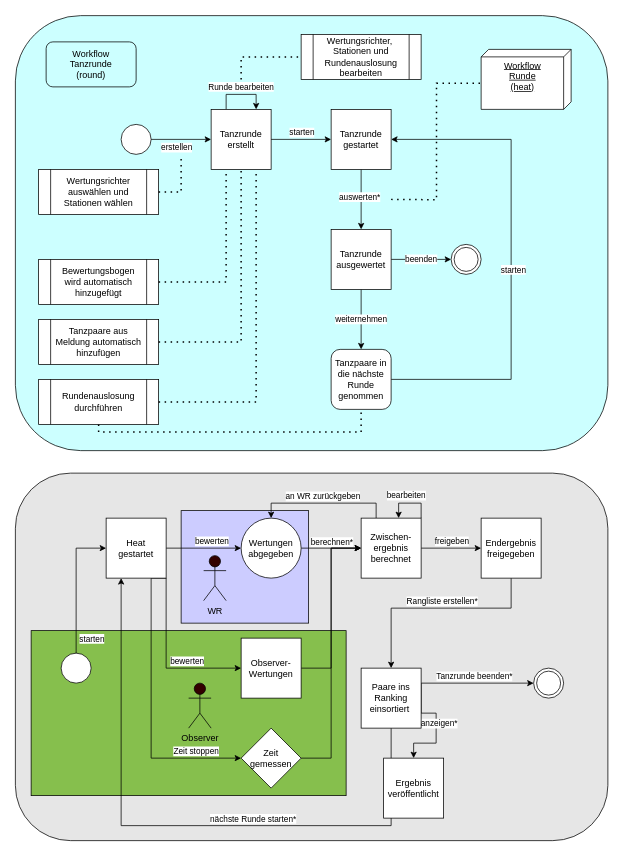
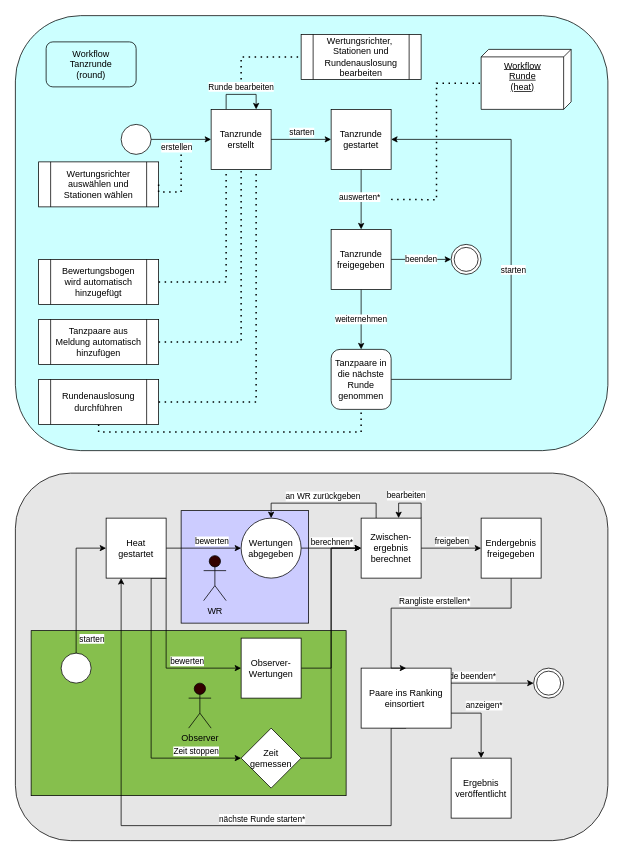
- <mxCell id="21" value="Wertungsrichter auswählen und Stationen wählen" style="shape=process;whiteSpace=wrap;html=1;backgroundOutline=1;" vertex="1" parent="1"><mxGeometry x="51" y="225" width="160" height="60" as="geometry" /></mxCell>
+ <mxCell id="21" value="Wertungsrichter auswählen und Stationen wählen" style="shape=process;whiteSpace=wrap;html=1;backgroundOutline=1;" vertex="1" parent="1"><mxGeometry x="51" y="215" width="160" height="60" as="geometry" /></mxCell>
- <mxCell id="30" value="Tanzrunde&lt;br&gt;ausgewertet" style="whiteSpace=wrap;html=1;aspect=fixed;" vertex="1" parent="1"><mxGeometry x="441" y="305" width="80" height="80" as="geometry" /></mxCell>
+ <mxCell id="30" value="Tanzrunde&lt;br&gt;freigegeben" style="whiteSpace=wrap;html=1;aspect=fixed;" vertex="1" parent="1"><mxGeometry x="441" y="305" width="80" height="80" as="geometry" /></mxCell>
- <mxCell id="66" value="Paare ins Ranking einsortiert&amp;nbsp;" style="whiteSpace=wrap;html=1;aspect=fixed;" vertex="1" parent="1"><mxGeometry x="481" y="890" width="80" height="80" as="geometry" /></mxCell>
+ <mxCell id="66" value="Paare ins Ranking einsortiert&amp;nbsp;" style="whiteSpace=wrap;html=1;aspect=fixed;" vertex="1" parent="1"><mxGeometry x="481" y="890" width="120" height="80" as="geometry" /></mxCell>
- <mxCell id="71" value="Ergebnis veröffentlicht" style="whiteSpace=wrap;html=1;aspect=fixed;" vertex="1" parent="1"><mxGeometry x="511" y="1010" width="80" height="80" as="geometry" /></mxCell>
+ <mxCell id="71" value="Ergebnis veröffentlicht" style="whiteSpace=wrap;html=1;aspect=fixed;" vertex="1" parent="1"><mxGeometry x="601" y="1010" width="80" height="80" as="geometry" /></mxCell>
